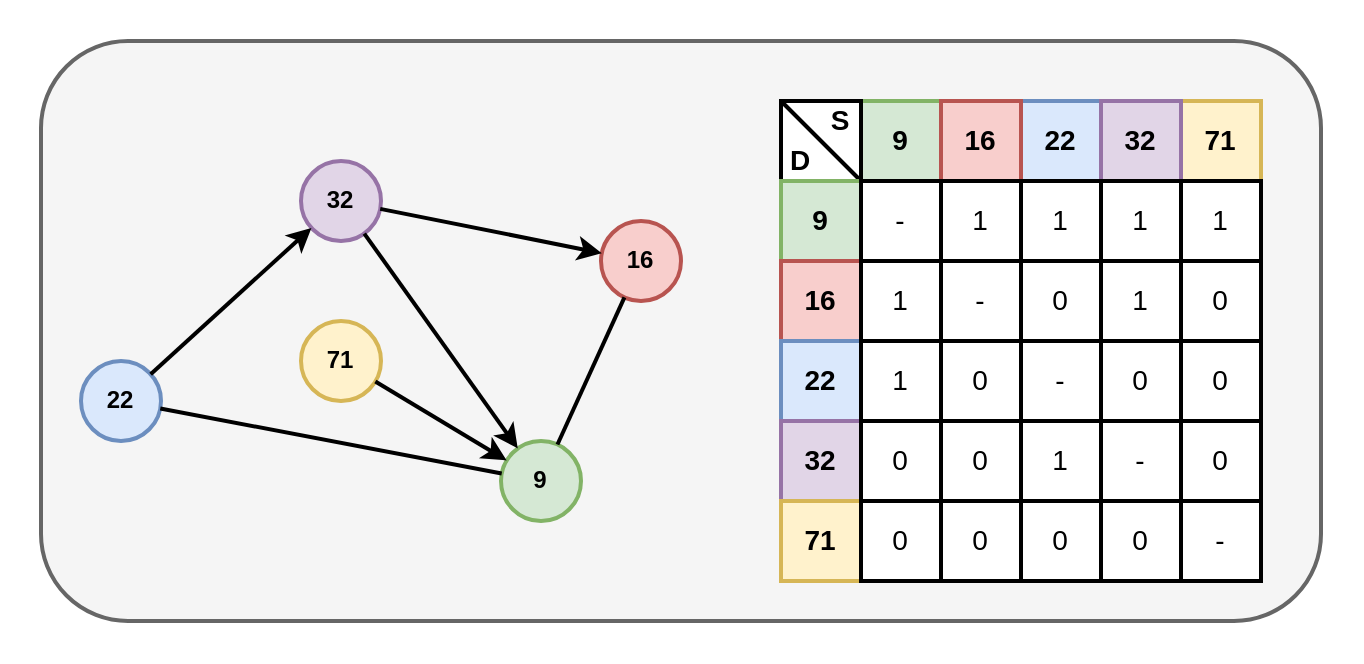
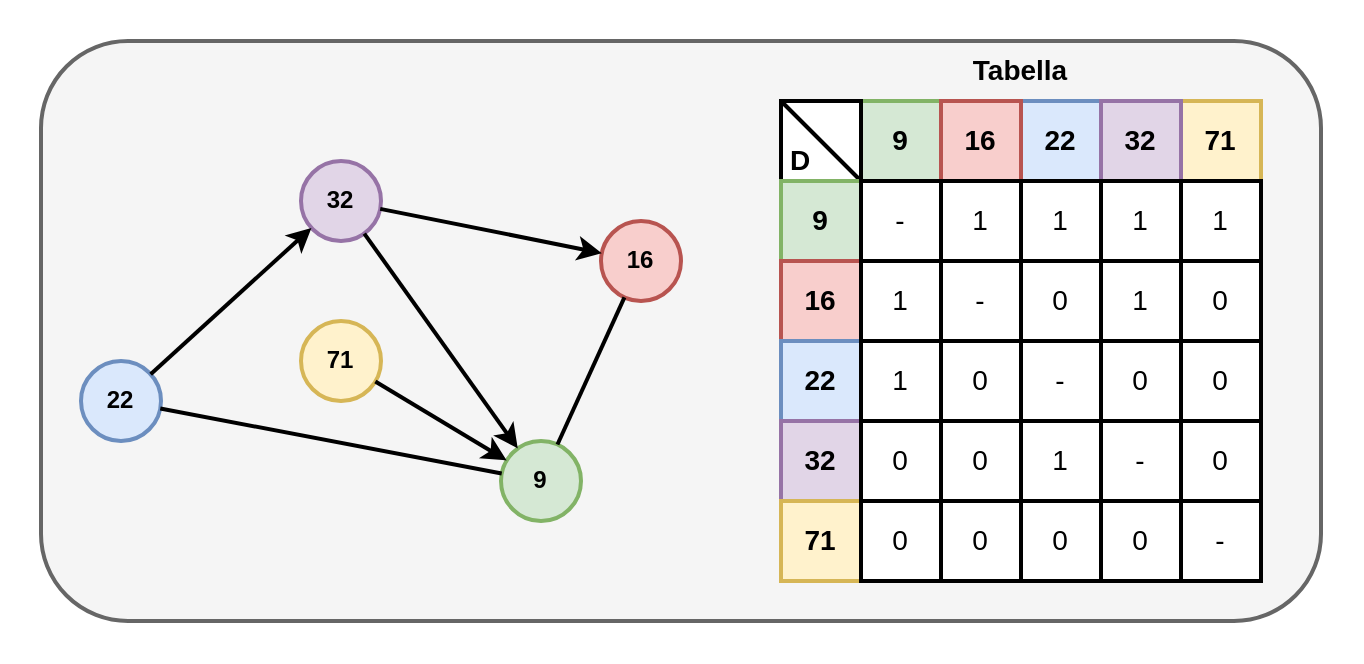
+ <mxCell id="53" value="&lt;b&gt;Tabella&lt;/b&gt;" style="text;html=1;strokeColor=none;fillColor=none;align=center;verticalAlign=middle;whiteSpace=wrap;rounded=0;fontSize=14;fontColor=#000000;" vertex="1" parent="1"><mxGeometry x="480" y="20" width="60" height="30" as="geometry" /></mxCell>
- <mxCell id="21" value="S" style="text;html=1;strokeColor=none;fillColor=none;align=center;verticalAlign=middle;whiteSpace=wrap;rounded=0;fontSize=14;fontColor=#000000;fontStyle=1" vertex="1" parent="1"><mxGeometry x="410" y="50" width="20" height="20" as="geometry" /></mxCell>
